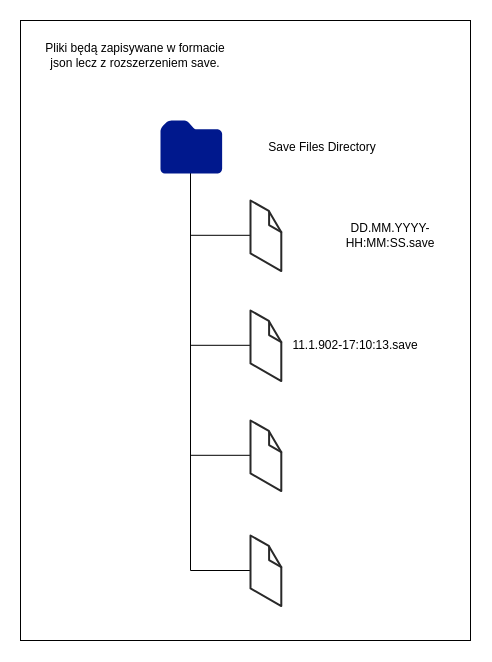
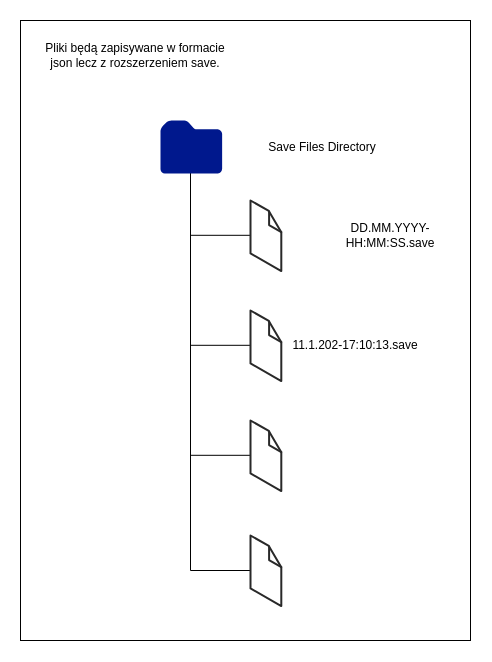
- <mxCell id="11" value="11.1.902-17:10:13.save" style="text;html=1;strokeColor=none;fillColor=none;align=center;verticalAlign=middle;whiteSpace=wrap;rounded=0;" vertex="1" parent="1"><mxGeometry x="290" y="330.3" width="130" height="30" as="geometry" /></mxCell>
+ <mxCell id="11" value="11.1.202-17:10:13.save" style="text;html=1;strokeColor=none;fillColor=none;align=center;verticalAlign=middle;whiteSpace=wrap;rounded=0;" vertex="1" parent="1"><mxGeometry x="290" y="330.3" width="130" height="30" as="geometry" /></mxCell>
